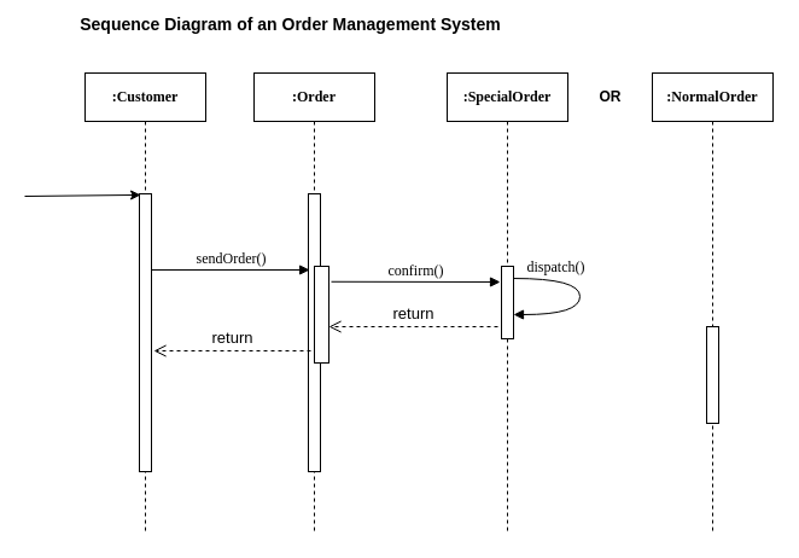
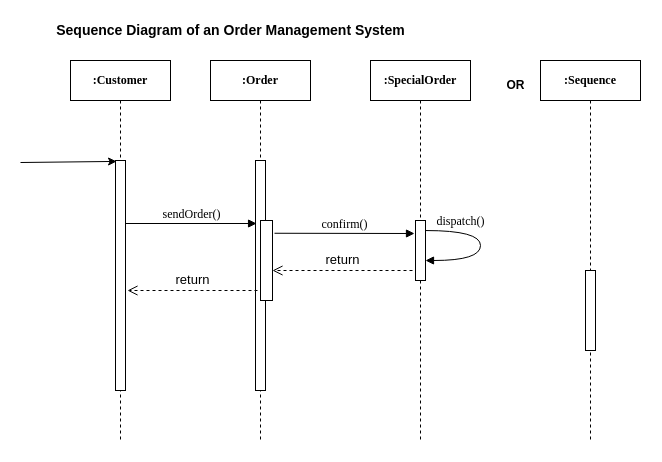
- <mxCell id="18" value="&lt;font style=&quot;font-size: 14px&quot;&gt;&lt;b&gt;Sequence Diagram of an Order Management System&lt;/b&gt;&lt;/font&gt;" style="text;html=1;align=center;verticalAlign=middle;resizable=0;points=[];autosize=1;" vertex="1" parent="1"><mxGeometry x="60" y="10" width="360" height="20" as="geometry" /></mxCell>
+ <mxCell id="18" value="&lt;font style=&quot;font-size: 14px&quot;&gt;&lt;b&gt;Sequence Diagram of an Order Management System&lt;/b&gt;&lt;/font&gt;" style="text;html=1;align=center;verticalAlign=middle;resizable=0;points=[];autosize=1;" vertex="1" parent="1"><mxGeometry x="50" y="20" width="360" height="20" as="geometry" /></mxCell>
- <mxCell id="17" value="&lt;b&gt;OR&lt;/b&gt;" style="text;html=1;align=center;verticalAlign=middle;resizable=0;points=[];autosize=1;" parent="1" vertex="1"><mxGeometry x="490" y="70" width="30" height="20" as="geometry" /></mxCell>
+ <mxCell id="17" value="&lt;b&gt;OR&lt;/b&gt;" style="text;html=1;align=center;verticalAlign=middle;resizable=0;points=[];autosize=1;" parent="1" vertex="1"><mxGeometry x="500" y="75" width="30" height="20" as="geometry" /></mxCell>
- <mxCell id="7" value="&lt;b&gt;:NormalOrder&lt;/b&gt;" style="shape=umlLifeline;perimeter=lifelinePerimeter;whiteSpace=wrap;html=1;container=1;collapsible=0;recursiveResize=0;outlineConnect=0;rounded=0;shadow=0;comic=0;labelBackgroundColor=none;strokeWidth=1;fontFamily=Verdana;fontSize=12;align=center;" parent="1" vertex="1"><mxGeometry x="540" y="60" width="100" height="380" as="geometry" /></mxCell>
+ <mxCell id="7" value="&lt;b&gt;:Sequence&lt;/b&gt;" style="shape=umlLifeline;perimeter=lifelinePerimeter;whiteSpace=wrap;html=1;container=1;collapsible=0;recursiveResize=0;outlineConnect=0;rounded=0;shadow=0;comic=0;labelBackgroundColor=none;strokeWidth=1;fontFamily=Verdana;fontSize=12;align=center;" parent="1" vertex="1"><mxGeometry x="540" y="60" width="100" height="380" as="geometry" /></mxCell>
